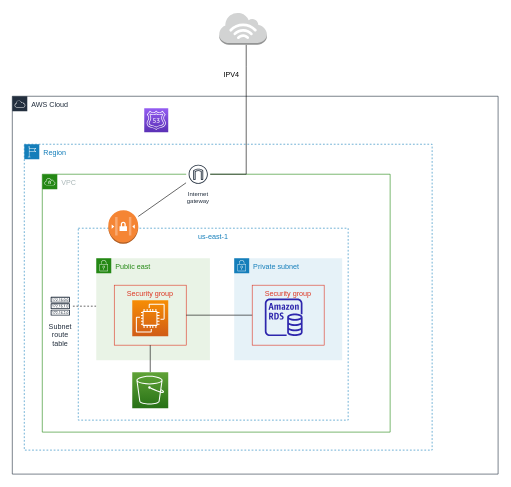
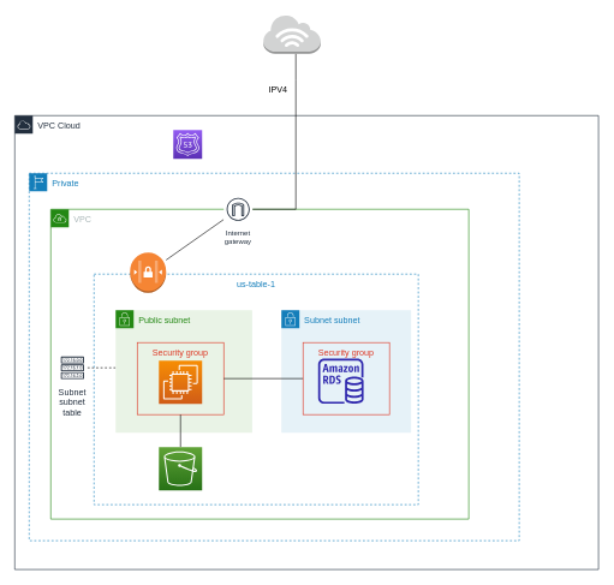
- <mxCell id="2" value="AWS Cloud" style="points=[[0,0],[0.25,0],[0.5,0],[0.75,0],[1,0],[1,0.25],[1,0.5],[1,0.75],[1,1],[0.75,1],[0.5,1],[0.25,1],[0,1],[0,0.75],[0,0.5],[0,0.25]];outlineConnect=0;gradientColor=none;html=1;whiteSpace=wrap;fontSize=12;fontStyle=0;container=1;pointerEvents=0;collapsible=0;recursiveResize=0;shape=mxgraph.aws4.group;grIcon=mxgraph.aws4.group_aws_cloud;strokeColor=#232F3E;fillColor=none;verticalAlign=top;align=left;spacingLeft=30;fontColor=#232F3E;dashed=0;" vertex="1" parent="1"><mxGeometry x="20" y="160" width="810" height="630" as="geometry" /></mxCell>
+ <mxCell id="2" value="VPC Cloud" style="points=[[0,0],[0.25,0],[0.5,0],[0.75,0],[1,0],[1,0.25],[1,0.5],[1,0.75],[1,1],[0.75,1],[0.5,1],[0.25,1],[0,1],[0,0.75],[0,0.5],[0,0.25]];outlineConnect=0;gradientColor=none;html=1;whiteSpace=wrap;fontSize=12;fontStyle=0;container=1;pointerEvents=0;collapsible=0;recursiveResize=0;shape=mxgraph.aws4.group;grIcon=mxgraph.aws4.group_aws_cloud;strokeColor=#232F3E;fillColor=none;verticalAlign=top;align=left;spacingLeft=30;fontColor=#232F3E;dashed=0;" vertex="1" parent="1"><mxGeometry x="20" y="160" width="810" height="630" as="geometry" /></mxCell>
- <mxCell id="3" value="Region" style="points=[[0,0],[0.25,0],[0.5,0],[0.75,0],[1,0],[1,0.25],[1,0.5],[1,0.75],[1,1],[0.75,1],[0.5,1],[0.25,1],[0,1],[0,0.75],[0,0.5],[0,0.25]];outlineConnect=0;gradientColor=none;html=1;whiteSpace=wrap;fontSize=12;fontStyle=0;container=1;pointerEvents=0;collapsible=0;recursiveResize=0;shape=mxgraph.aws4.group;grIcon=mxgraph.aws4.group_region;strokeColor=#147EBA;fillColor=none;verticalAlign=top;align=left;spacingLeft=30;fontColor=#147EBA;dashed=1;" vertex="1" parent="2"><mxGeometry x="20" y="80" width="680" height="510" as="geometry" /></mxCell>
+ <mxCell id="3" value="Private" style="points=[[0,0],[0.25,0],[0.5,0],[0.75,0],[1,0],[1,0.25],[1,0.5],[1,0.75],[1,1],[0.75,1],[0.5,1],[0.25,1],[0,1],[0,0.75],[0,0.5],[0,0.25]];outlineConnect=0;gradientColor=none;html=1;whiteSpace=wrap;fontSize=12;fontStyle=0;container=1;pointerEvents=0;collapsible=0;recursiveResize=0;shape=mxgraph.aws4.group;grIcon=mxgraph.aws4.group_region;strokeColor=#147EBA;fillColor=none;verticalAlign=top;align=left;spacingLeft=30;fontColor=#147EBA;dashed=1;" vertex="1" parent="2"><mxGeometry x="20" y="80" width="680" height="510" as="geometry" /></mxCell>
- <mxCell id="5" value="us-east-1" style="fillColor=none;strokeColor=#147EBA;dashed=1;verticalAlign=top;fontStyle=0;fontColor=#147EBA;" vertex="1" parent="4"><mxGeometry x="60" y="90" width="450" height="320" as="geometry" /></mxCell>
+ <mxCell id="5" value="us-table-1" style="fillColor=none;strokeColor=#147EBA;dashed=1;verticalAlign=top;fontStyle=0;fontColor=#147EBA;" vertex="1" parent="4"><mxGeometry x="60" y="90" width="450" height="320" as="geometry" /></mxCell>
- <mxCell id="7" value="Public east" style="points=[[0,0],[0.25,0],[0.5,0],[0.75,0],[1,0],[1,0.25],[1,0.5],[1,0.75],[1,1],[0.75,1],[0.5,1],[0.25,1],[0,1],[0,0.75],[0,0.5],[0,0.25]];outlineConnect=0;gradientColor=none;html=1;whiteSpace=wrap;fontSize=12;fontStyle=0;container=1;pointerEvents=0;collapsible=0;recursiveResize=0;shape=mxgraph.aws4.group;grIcon=mxgraph.aws4.group_security_group;grStroke=0;strokeColor=#248814;fillColor=#E9F3E6;verticalAlign=top;align=left;spacingLeft=30;fontColor=#248814;dashed=0;" vertex="1" parent="4"><mxGeometry x="90" y="140" width="189.5" height="170" as="geometry" /></mxCell>
+ <mxCell id="7" value="Public subnet" style="points=[[0,0],[0.25,0],[0.5,0],[0.75,0],[1,0],[1,0.25],[1,0.5],[1,0.75],[1,1],[0.75,1],[0.5,1],[0.25,1],[0,1],[0,0.75],[0,0.5],[0,0.25]];outlineConnect=0;gradientColor=none;html=1;whiteSpace=wrap;fontSize=12;fontStyle=0;container=1;pointerEvents=0;collapsible=0;recursiveResize=0;shape=mxgraph.aws4.group;grIcon=mxgraph.aws4.group_security_group;grStroke=0;strokeColor=#248814;fillColor=#E9F3E6;verticalAlign=top;align=left;spacingLeft=30;fontColor=#248814;dashed=0;" vertex="1" parent="4"><mxGeometry x="90" y="140" width="189.5" height="170" as="geometry" /></mxCell>
- <mxCell id="14" value="Private subnet" style="points=[[0,0],[0.25,0],[0.5,0],[0.75,0],[1,0],[1,0.25],[1,0.5],[1,0.75],[1,1],[0.75,1],[0.5,1],[0.25,1],[0,1],[0,0.75],[0,0.5],[0,0.25]];outlineConnect=0;gradientColor=none;html=1;whiteSpace=wrap;fontSize=12;fontStyle=0;container=1;pointerEvents=0;collapsible=0;recursiveResize=0;shape=mxgraph.aws4.group;grIcon=mxgraph.aws4.group_security_group;grStroke=0;strokeColor=#147EBA;fillColor=#E6F2F8;verticalAlign=top;align=left;spacingLeft=30;fontColor=#147EBA;dashed=0;" vertex="1" parent="4"><mxGeometry x="320" y="140" width="180" height="170" as="geometry" /></mxCell>
+ <mxCell id="14" value="Subnet subnet" style="points=[[0,0],[0.25,0],[0.5,0],[0.75,0],[1,0],[1,0.25],[1,0.5],[1,0.75],[1,1],[0.75,1],[0.5,1],[0.25,1],[0,1],[0,0.75],[0,0.5],[0,0.25]];outlineConnect=0;gradientColor=none;html=1;whiteSpace=wrap;fontSize=12;fontStyle=0;container=1;pointerEvents=0;collapsible=0;recursiveResize=0;shape=mxgraph.aws4.group;grIcon=mxgraph.aws4.group_security_group;grStroke=0;strokeColor=#147EBA;fillColor=#E6F2F8;verticalAlign=top;align=left;spacingLeft=30;fontColor=#147EBA;dashed=0;" vertex="1" parent="4"><mxGeometry x="320" y="140" width="180" height="170" as="geometry" /></mxCell>
- <mxCell id="13" value="Subnet route table" style="sketch=0;outlineConnect=0;fontColor=#232F3E;gradientColor=none;strokeColor=#232F3E;fillColor=#ffffff;dashed=0;verticalLabelPosition=bottom;verticalAlign=top;align=center;fontSize=12;fontStyle=0;aspect=fixed;shape=mxgraph.aws4.resourceIcon;resIcon=mxgraph.aws4.route_table;html=1;whiteSpace=wrap;" vertex="1" parent="4"><mxGeometry x="10" y="200" width="40" height="40" as="geometry" /></mxCell>
+ <mxCell id="13" value="Subnet subnet table" style="sketch=0;outlineConnect=0;fontColor=#232F3E;gradientColor=none;strokeColor=#232F3E;fillColor=#ffffff;dashed=0;verticalLabelPosition=bottom;verticalAlign=top;align=center;fontSize=12;fontStyle=0;aspect=fixed;shape=mxgraph.aws4.resourceIcon;resIcon=mxgraph.aws4.route_table;html=1;whiteSpace=wrap;" vertex="1" parent="4"><mxGeometry x="10" y="200" width="40" height="40" as="geometry" /></mxCell>
